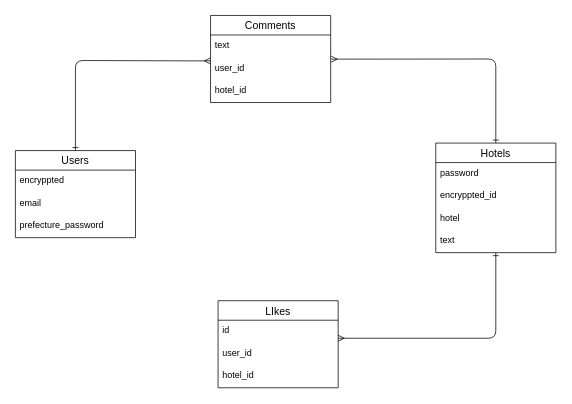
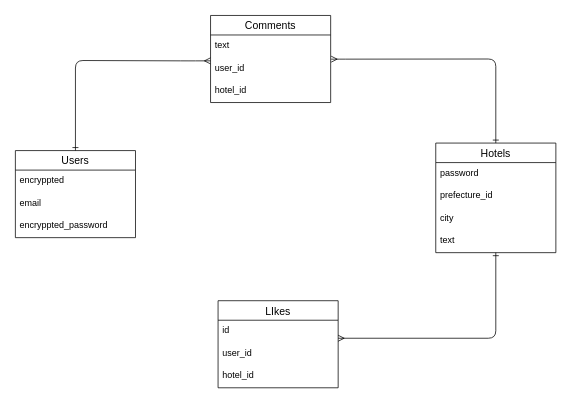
- <mxCell id="8" value="encryppted_id" style="text;strokeColor=none;fillColor=none;spacingLeft=4;spacingRight=4;overflow=hidden;rotatable=0;points=[[0,0.5],[1,0.5]];portConstraint=eastwest;fontSize=12;" parent="6" vertex="1"><mxGeometry y="56" width="160" height="30" as="geometry" /></mxCell>
+ <mxCell id="8" value="prefecture_id" style="text;strokeColor=none;fillColor=none;spacingLeft=4;spacingRight=4;overflow=hidden;rotatable=0;points=[[0,0.5],[1,0.5]];portConstraint=eastwest;fontSize=12;" parent="6" vertex="1"><mxGeometry y="56" width="160" height="30" as="geometry" /></mxCell>
- <mxCell id="9" value="hotel" style="text;strokeColor=none;fillColor=none;spacingLeft=4;spacingRight=4;overflow=hidden;rotatable=0;points=[[0,0.5],[1,0.5]];portConstraint=eastwest;fontSize=12;" parent="6" vertex="1"><mxGeometry y="86" width="160" height="30" as="geometry" /></mxCell>
+ <mxCell id="9" value="city" style="text;strokeColor=none;fillColor=none;spacingLeft=4;spacingRight=4;overflow=hidden;rotatable=0;points=[[0,0.5],[1,0.5]];portConstraint=eastwest;fontSize=12;" parent="6" vertex="1"><mxGeometry y="86" width="160" height="30" as="geometry" /></mxCell>
- <mxCell id="5" value="prefecture_password&#10;" style="text;strokeColor=none;fillColor=none;spacingLeft=4;spacingRight=4;overflow=hidden;rotatable=0;points=[[0,0.5],[1,0.5]];portConstraint=eastwest;fontSize=12;" parent="2" vertex="1"><mxGeometry y="86" width="160" height="30" as="geometry" /></mxCell>
+ <mxCell id="5" value="encryppted_password&#10;" style="text;strokeColor=none;fillColor=none;spacingLeft=4;spacingRight=4;overflow=hidden;rotatable=0;points=[[0,0.5],[1,0.5]];portConstraint=eastwest;fontSize=12;" parent="2" vertex="1"><mxGeometry y="86" width="160" height="30" as="geometry" /></mxCell>
